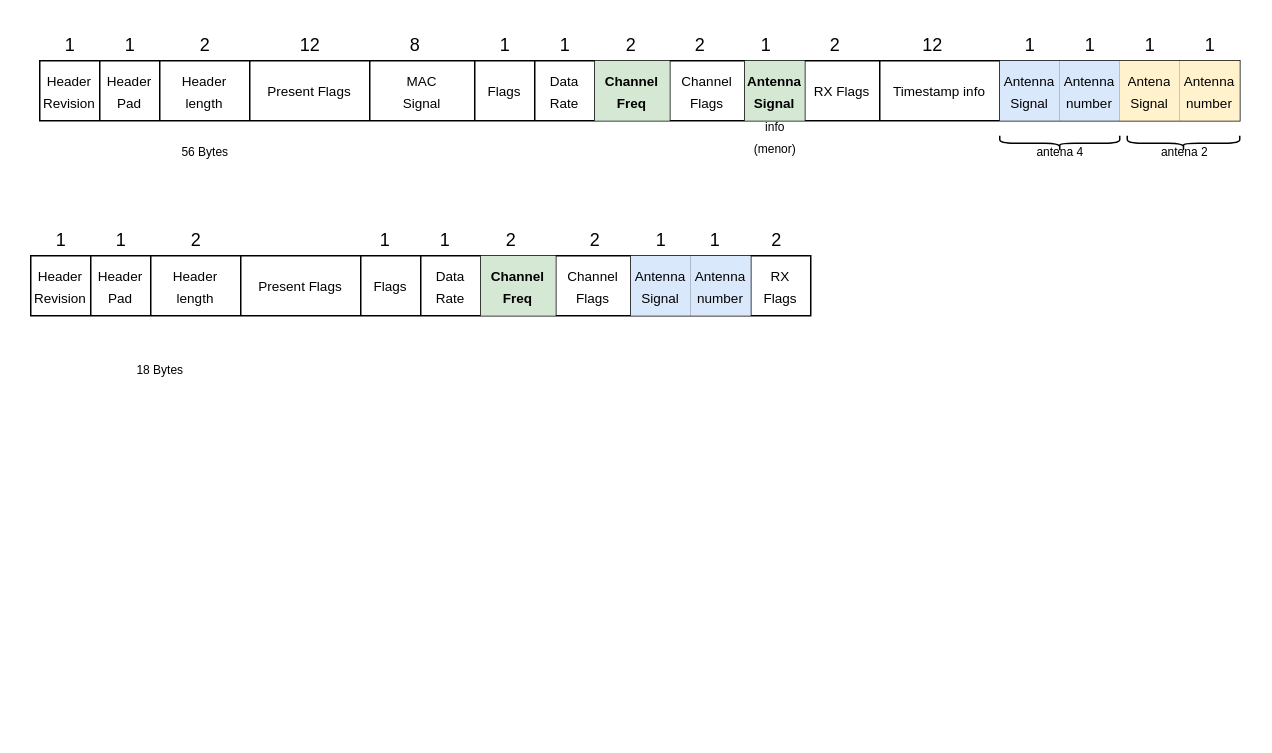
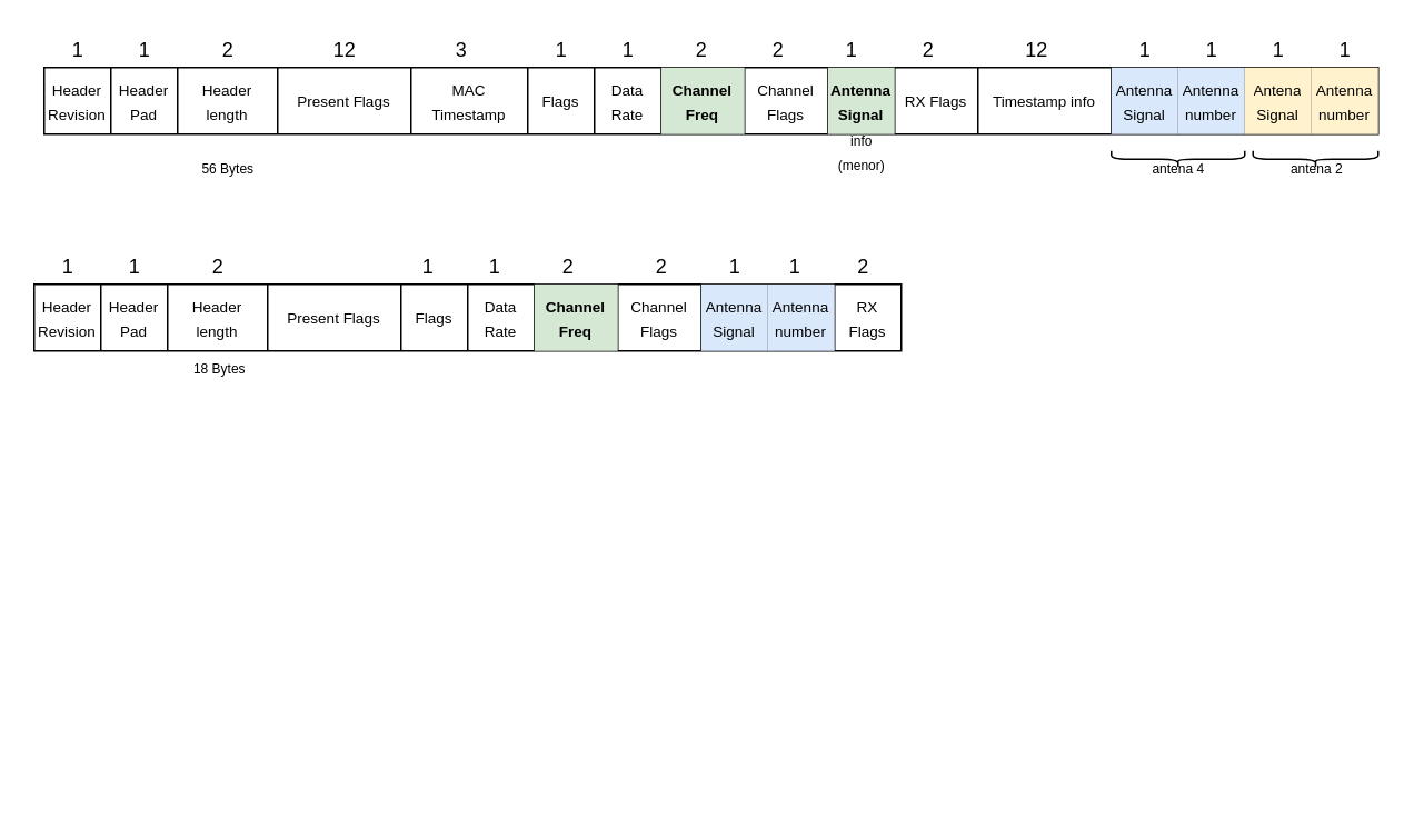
- <mxCell id="27" value="8" style="text;html=1;align=center;verticalAlign=middle;resizable=0;points=[];autosize=1;" parent="1" vertex="1"><mxGeometry x="266" y="20" width="20" height="20" as="geometry" /></mxCell>
+ <mxCell id="27" value="3" style="text;html=1;align=center;verticalAlign=middle;resizable=0;points=[];autosize=1;" parent="1" vertex="1"><mxGeometry x="266" y="20" width="20" height="20" as="geometry" /></mxCell>
- <mxCell id="12" value="&lt;font style=&quot;font-size: 9px&quot;&gt;MAC&lt;br&gt;Signal&lt;/font&gt;" style="shape=partialRectangle;html=1;whiteSpace=wrap;connectable=0;fillColor=none;top=0;left=0;bottom=0;right=0;overflow=hidden;" parent="7" vertex="1"><mxGeometry x="220" width="70" height="40" as="geometry" /></mxCell>
+ <mxCell id="12" value="&lt;font style=&quot;font-size: 9px&quot;&gt;MAC&lt;br&gt;Timestamp&lt;/font&gt;" style="shape=partialRectangle;html=1;whiteSpace=wrap;connectable=0;fillColor=none;top=0;left=0;bottom=0;right=0;overflow=hidden;" parent="7" vertex="1"><mxGeometry x="220" width="70" height="40" as="geometry" /></mxCell>
- <mxCell id="56" value="&lt;font style=&quot;font-size: 8px&quot;&gt;18 Bytes&lt;/font&gt;" style="text;html=1;align=center;verticalAlign=middle;resizable=0;points=[];autosize=1;" parent="1" vertex="1"><mxGeometry x="80.5" y="235" width="50" height="20" as="geometry" /></mxCell>
+ <mxCell id="56" value="&lt;font style=&quot;font-size: 8px&quot;&gt;18 Bytes&lt;/font&gt;" style="text;html=1;align=center;verticalAlign=middle;resizable=0;points=[];autosize=1;" parent="1" vertex="1"><mxGeometry x="105.5" y="210" width="50" height="20" as="geometry" /></mxCell>
